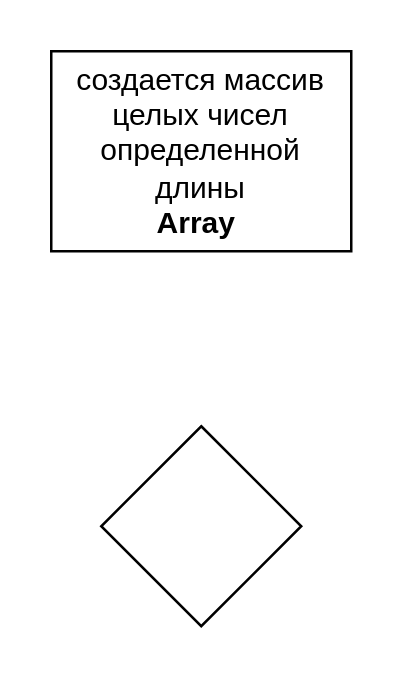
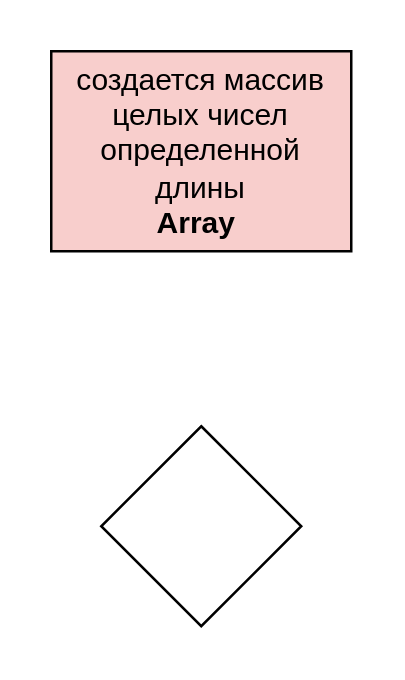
- <mxCell id="2" value="создается массив целых чисел определенной длины&lt;br&gt;&lt;b&gt;Array&lt;/b&gt;&amp;nbsp;" style="rounded=0;whiteSpace=wrap;html=1;" vertex="1" parent="1"><mxGeometry x="20" y="20" width="120" height="80" as="geometry" /></mxCell>
+ <mxCell id="2" value="создается массив целых чисел определенной длины&lt;br&gt;&lt;b&gt;Array&lt;/b&gt;&amp;nbsp;" style="rounded=0;whiteSpace=wrap;html=1;fillColor=#f8cecc;" vertex="1" parent="1"><mxGeometry x="20" y="20" width="120" height="80" as="geometry" /></mxCell>
